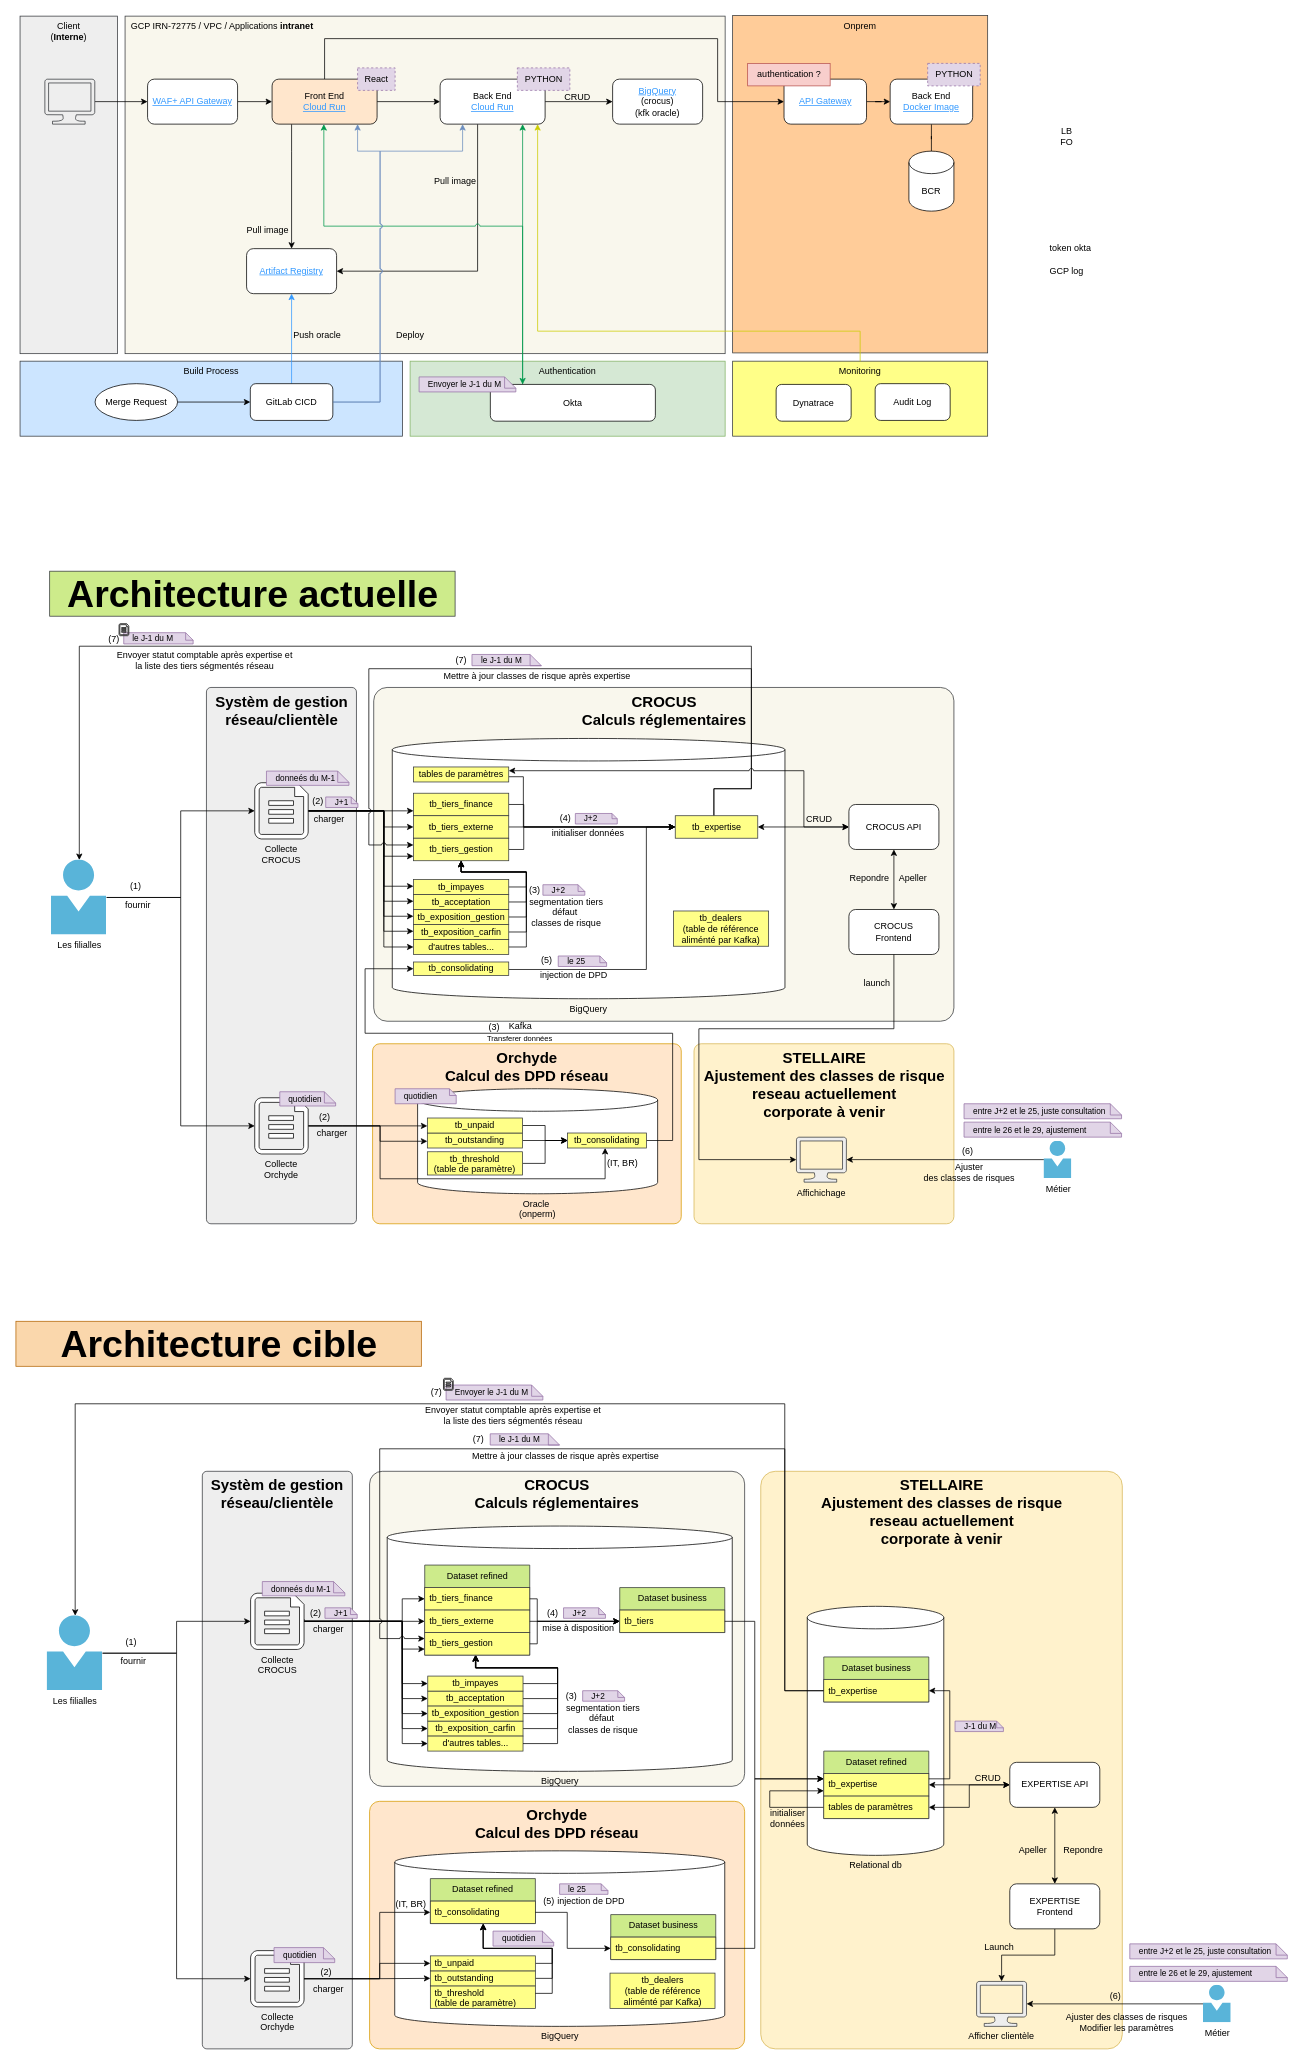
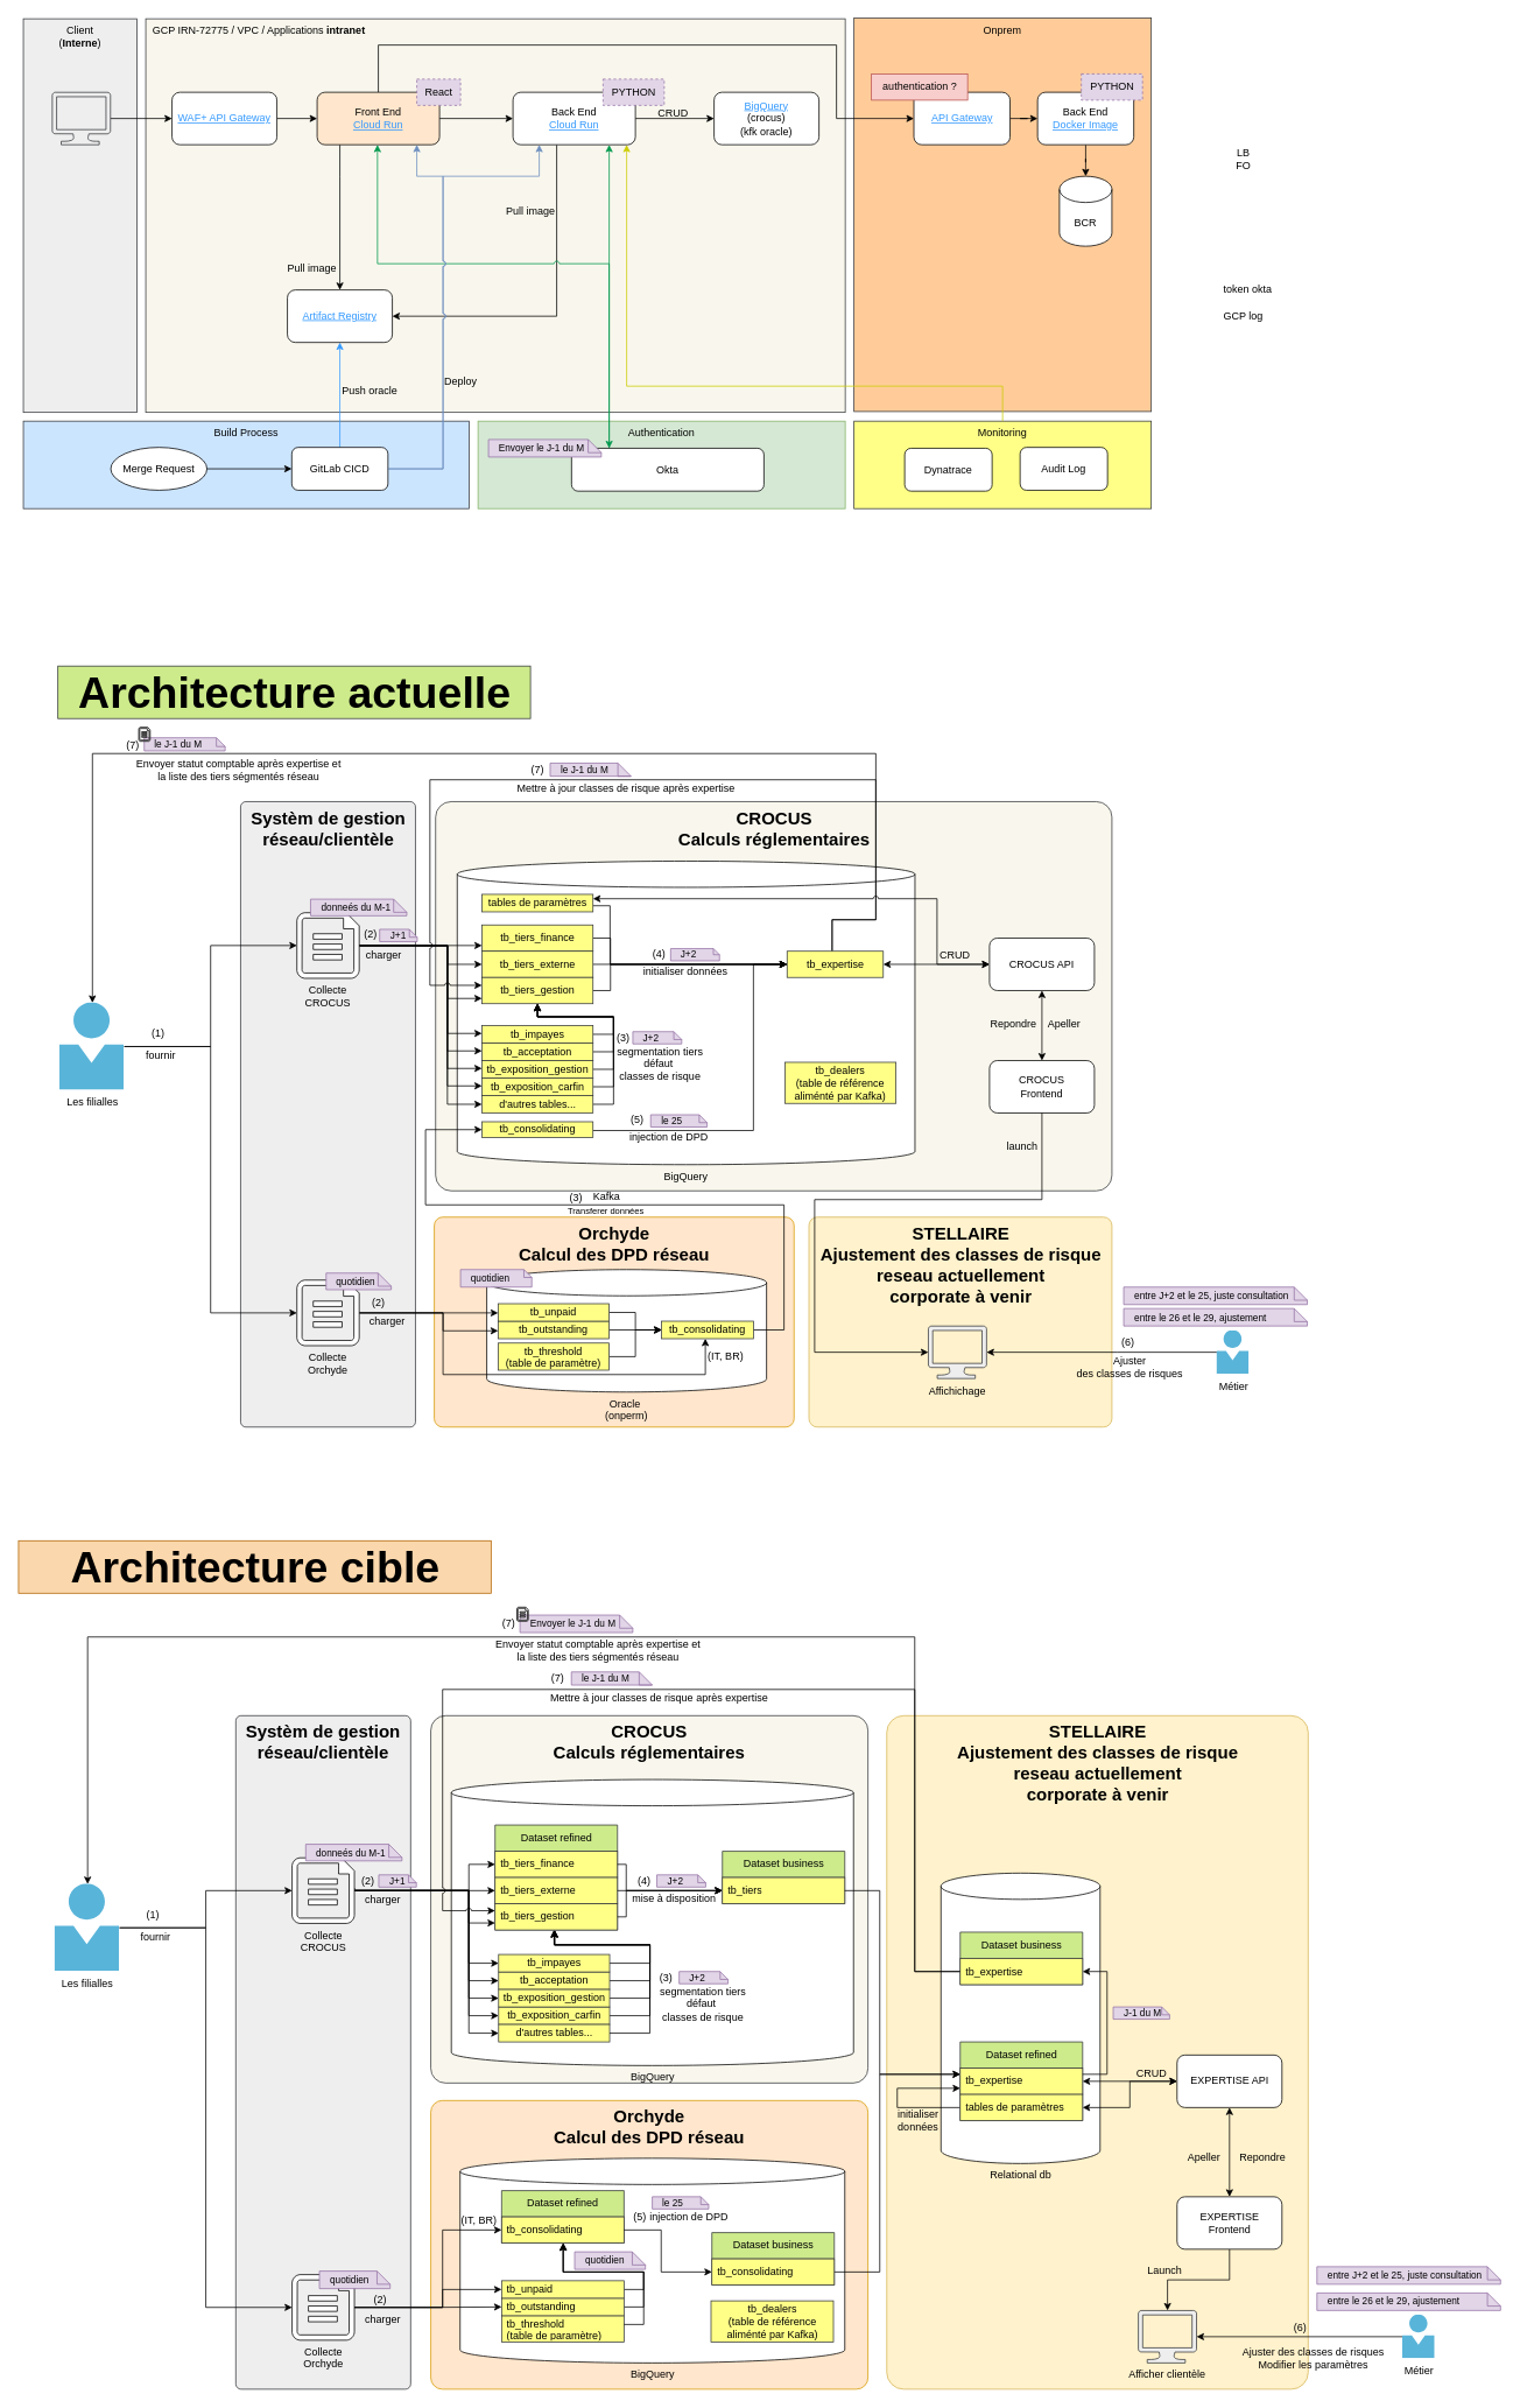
- <mxCell id="55" style="edgeStyle=orthogonalEdgeStyle;rounded=0;orthogonalLoop=1;jettySize=auto;html=1;endArrow=none;" parent="1" source="56" target="25" edge="1"><mxGeometry relative="1" as="geometry" /></mxCell>
+ <mxCell id="55" style="edgeStyle=orthogonalEdgeStyle;rounded=0;orthogonalLoop=1;jettySize=auto;html=1;" parent="1" source="56" target="25" edge="1"><mxGeometry relative="1" as="geometry" /></mxCell>
- <mxCell id="48" value="Deploy" style="text;html=1;align=center;verticalAlign=middle;resizable=0;points=[];autosize=1;strokeColor=none;fillColor=none;" parent="1" vertex="1"><mxGeometry x="516" y="431" width="60" height="30" as="geometry" /></mxCell>
+ <mxCell id="48" value="Deploy" style="text;html=1;align=center;verticalAlign=middle;resizable=0;points=[];autosize=1;strokeColor=none;fillColor=none;" parent="1" vertex="1"><mxGeometry x="496" y="421" width="60" height="30" as="geometry" /></mxCell>
